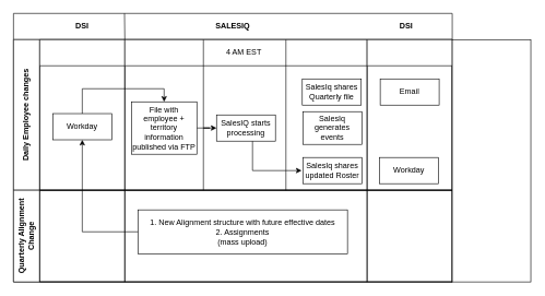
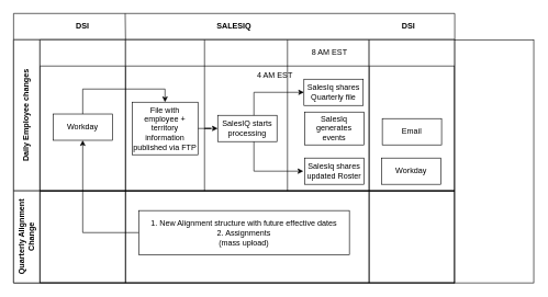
- <mxCell id="11" value="4 AM EST" style="text;html=1;strokeColor=none;fillColor=none;align=center;verticalAlign=middle;whiteSpace=wrap;rounded=0;" vertex="1" parent="6"><mxGeometry x="152" y="10" width="60" height="20" as="geometry" /></mxCell>
+ <mxCell id="11" value="4 AM EST" style="text;html=1;strokeColor=none;fillColor=none;align=center;verticalAlign=middle;whiteSpace=wrap;rounded=0;" vertex="1" parent="6"><mxGeometry x="197" y="45" width="60" height="20" as="geometry" /></mxCell>
+ <mxCell id="12" value="8 AM EST" style="text;html=1;strokeColor=none;fillColor=none;align=center;verticalAlign=middle;whiteSpace=wrap;rounded=0;" vertex="1" parent="6"><mxGeometry x="280" y="10" width="60" height="20" as="geometry" /></mxCell>
+ <mxCell id="14" value="" style="edgeStyle=orthogonalEdgeStyle;rounded=0;orthogonalLoop=1;jettySize=auto;html=1;" parent="6" source="9" target="13" edge="1"><mxGeometry relative="1" as="geometry"><Array as="points"><mxPoint x="195" y="80" /></Array></mxGeometry></mxCell>
- <mxCell id="18" value="Email" style="rounded=0;whiteSpace=wrap;html=1;" parent="17" vertex="1"><mxGeometry x="20" y="60" width="90" height="40" as="geometry" /></mxCell>
+ <mxCell id="18" value="Email" style="rounded=0;whiteSpace=wrap;html=1;" parent="17" vertex="1"><mxGeometry x="20" y="120" width="90" height="40" as="geometry" /></mxCell>
